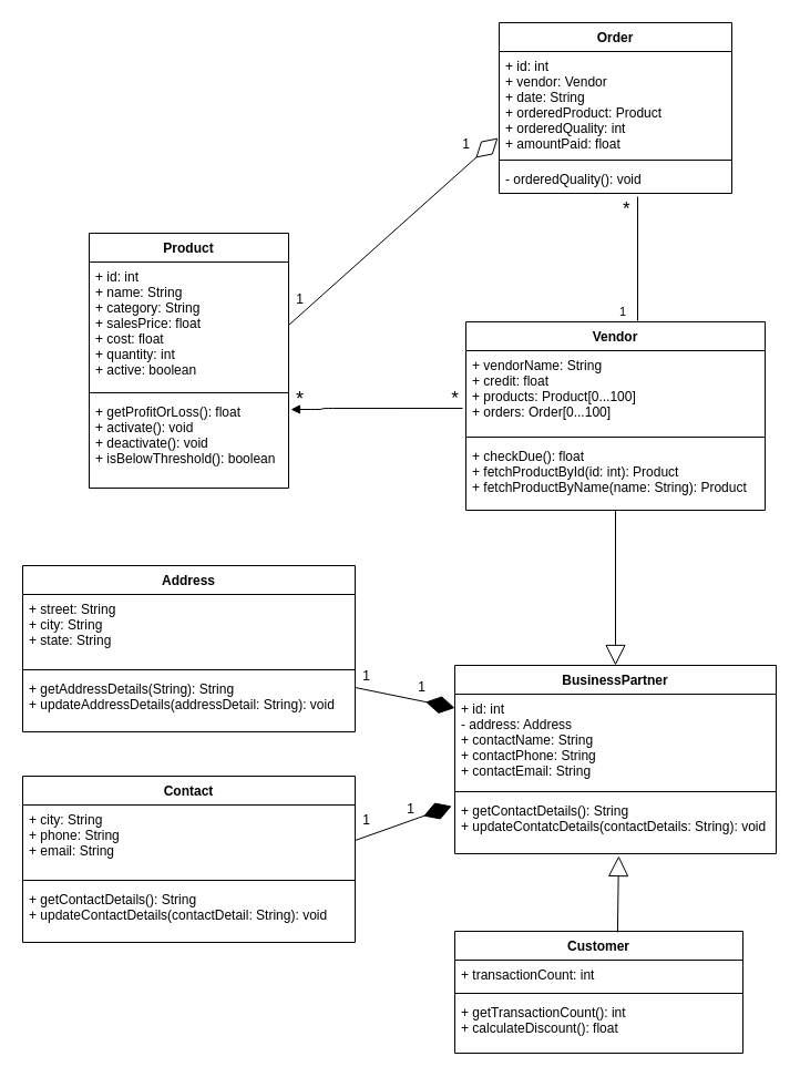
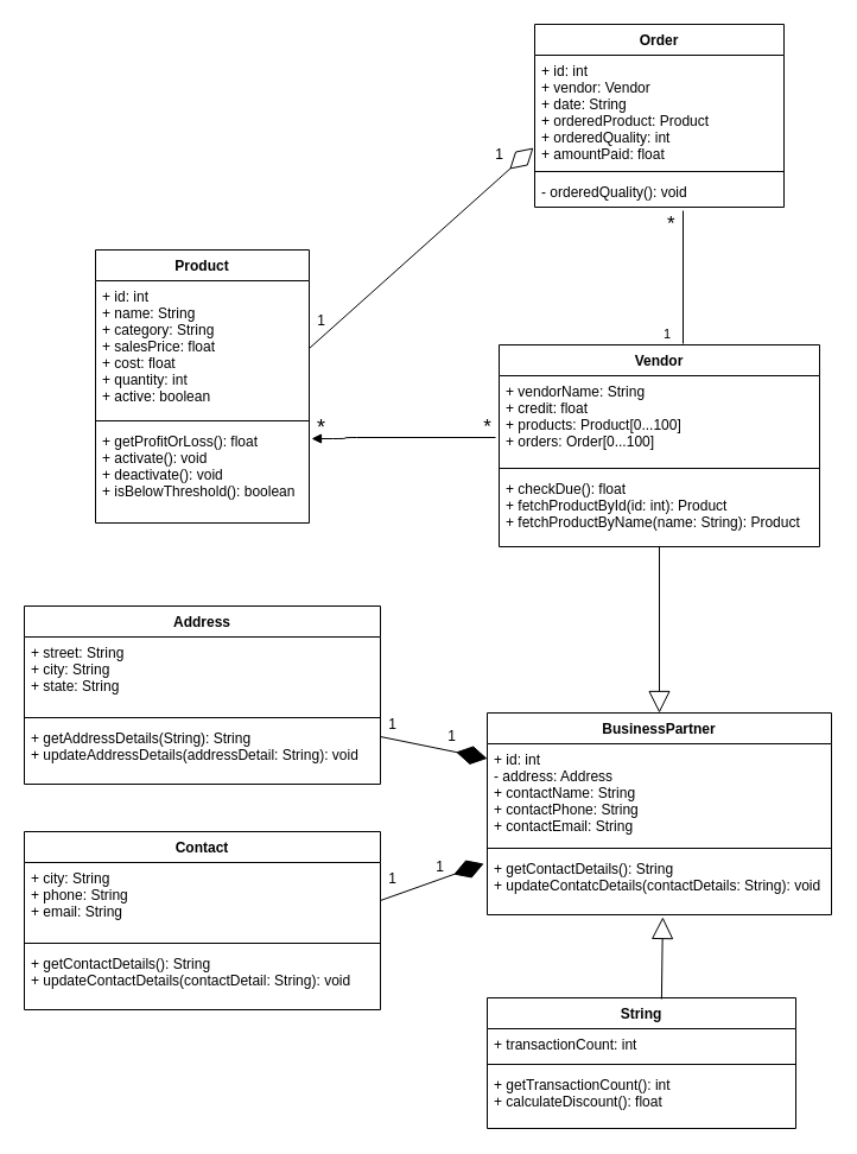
- <mxCell id="10" value="Customer" style="swimlane;fontStyle=1;align=center;verticalAlign=top;childLayout=stackLayout;horizontal=1;startSize=26;horizontalStack=0;resizeParent=1;resizeParentMax=0;resizeLast=0;collapsible=1;marginBottom=0;" parent="1" vertex="1"><mxGeometry x="410" y="840" width="260" height="110" as="geometry" /></mxCell>
+ <mxCell id="10" value="String" style="swimlane;fontStyle=1;align=center;verticalAlign=top;childLayout=stackLayout;horizontal=1;startSize=26;horizontalStack=0;resizeParent=1;resizeParentMax=0;resizeLast=0;collapsible=1;marginBottom=0;" parent="1" vertex="1"><mxGeometry x="410" y="840" width="260" height="110" as="geometry" /></mxCell>
